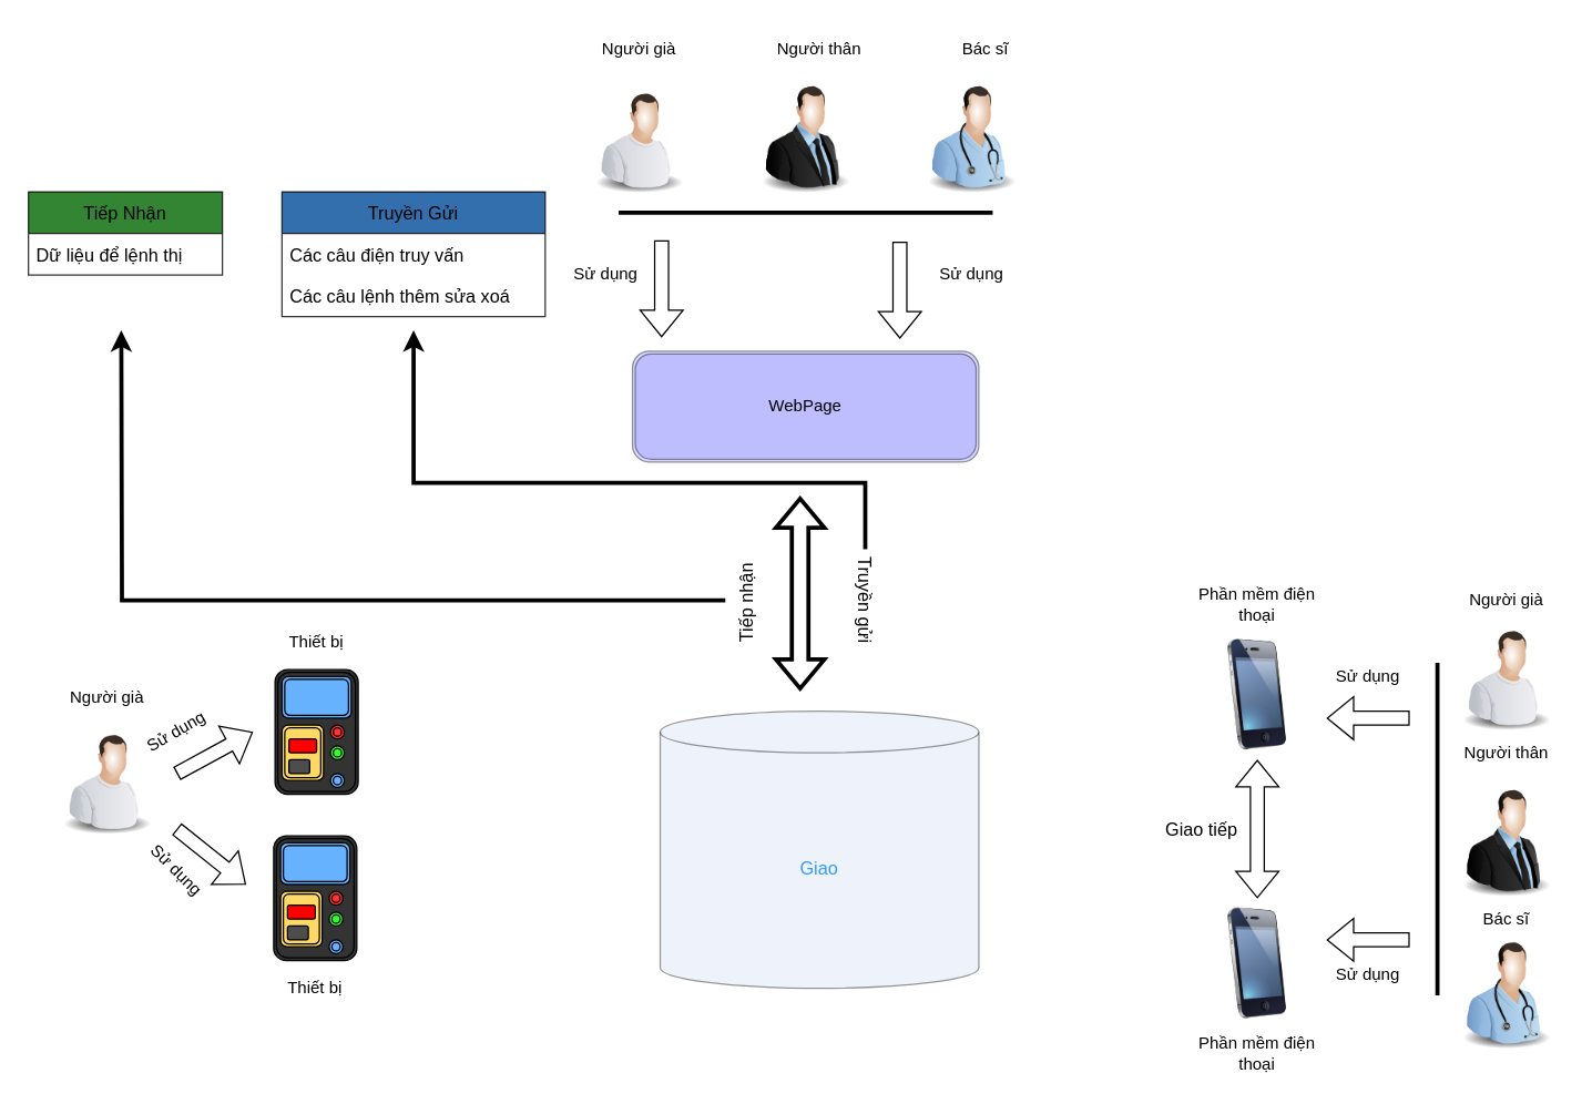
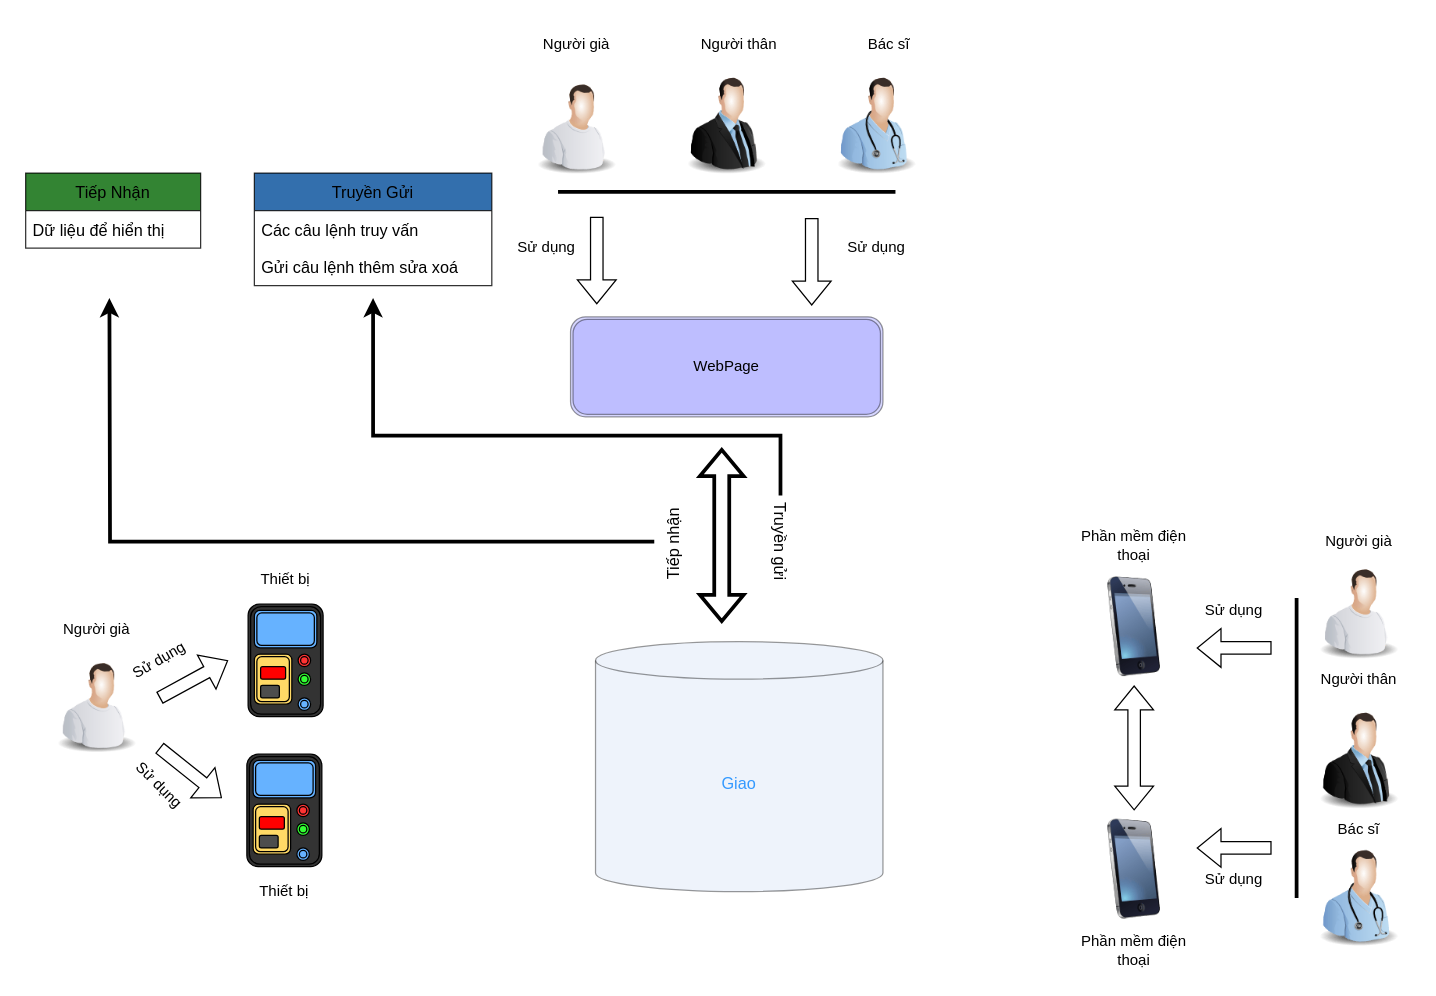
- <mxCell id="63" value="Dữ liệu để lệnh thị" style="text;strokeColor=none;fillColor=none;align=left;verticalAlign=middle;spacingLeft=4;spacingRight=4;overflow=hidden;points=[[0,0.5],[1,0.5]];portConstraint=eastwest;rotatable=0;fontSize=13;fontColor=#000000;opacity=40;" vertex="1" parent="62"><mxGeometry y="30" width="140" height="30" as="geometry" /></mxCell>
+ <mxCell id="63" value="Dữ liệu để hiển thị" style="text;strokeColor=none;fillColor=none;align=left;verticalAlign=middle;spacingLeft=4;spacingRight=4;overflow=hidden;points=[[0,0.5],[1,0.5]];portConstraint=eastwest;rotatable=0;fontSize=13;fontColor=#000000;opacity=40;" vertex="1" parent="62"><mxGeometry y="30" width="140" height="30" as="geometry" /></mxCell>
- <mxCell id="60" value="Các câu điện truy vấn" style="text;strokeColor=none;fillColor=none;align=left;verticalAlign=middle;spacingLeft=4;spacingRight=4;overflow=hidden;points=[[0,0.5],[1,0.5]];portConstraint=eastwest;rotatable=0;fontSize=13;fontColor=#000000;opacity=40;" vertex="1" parent="59"><mxGeometry y="30" width="190" height="30" as="geometry" /></mxCell>
+ <mxCell id="60" value="Các câu lệnh truy vấn" style="text;strokeColor=none;fillColor=none;align=left;verticalAlign=middle;spacingLeft=4;spacingRight=4;overflow=hidden;points=[[0,0.5],[1,0.5]];portConstraint=eastwest;rotatable=0;fontSize=13;fontColor=#000000;opacity=40;" vertex="1" parent="59"><mxGeometry y="30" width="190" height="30" as="geometry" /></mxCell>
- <mxCell id="61" value="Các câu lệnh thêm sửa xoá" style="text;strokeColor=none;fillColor=none;align=left;verticalAlign=middle;spacingLeft=4;spacingRight=4;overflow=hidden;points=[[0,0.5],[1,0.5]];portConstraint=eastwest;rotatable=0;fontSize=13;fontColor=#000000;opacity=40;" vertex="1" parent="59"><mxGeometry y="60" width="190" height="30" as="geometry" /></mxCell>
+ <mxCell id="61" value="Gửi câu lệnh thêm sửa xoá" style="text;strokeColor=none;fillColor=none;align=left;verticalAlign=middle;spacingLeft=4;spacingRight=4;overflow=hidden;points=[[0,0.5],[1,0.5]];portConstraint=eastwest;rotatable=0;fontSize=13;fontColor=#000000;opacity=40;" vertex="1" parent="59"><mxGeometry y="60" width="190" height="30" as="geometry" /></mxCell>
- <mxCell id="65" value="Giao tiếp" style="text;html=1;strokeColor=none;fillColor=none;align=center;verticalAlign=middle;whiteSpace=wrap;rounded=0;fontSize=13;fontColor=#000000;opacity=80;" vertex="1" parent="1"><mxGeometry x="837" y="583" width="60" height="30" as="geometry" /></mxCell>
